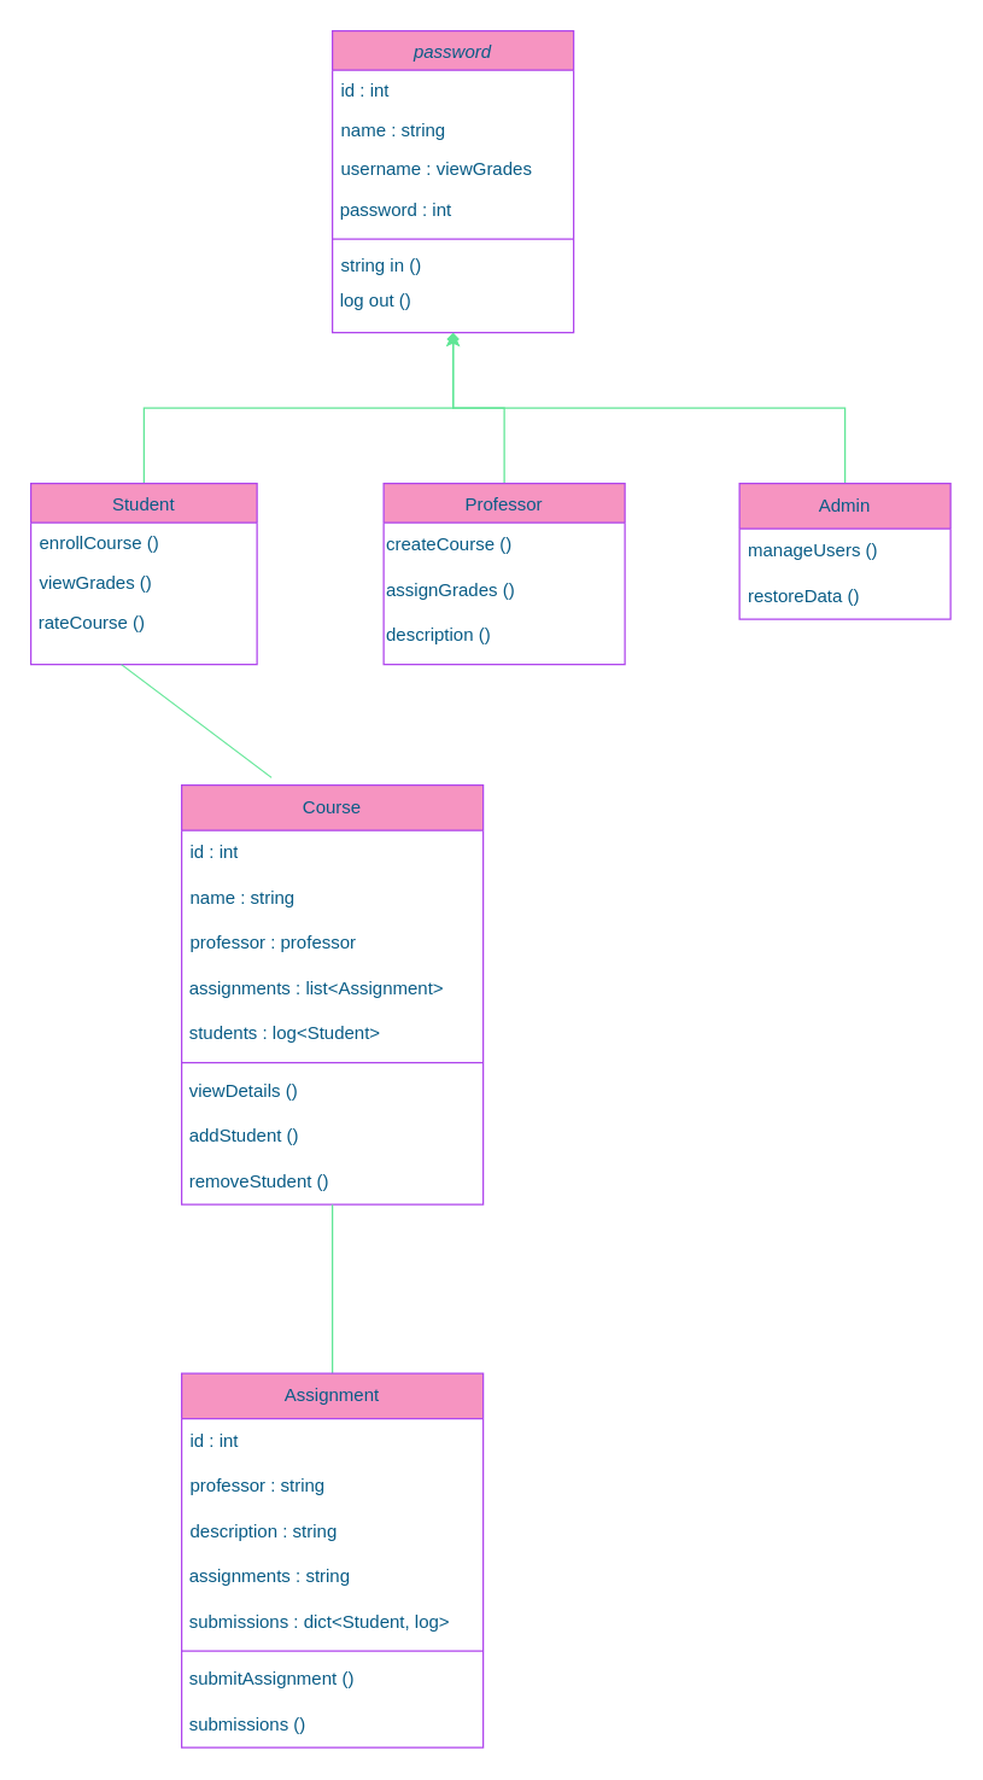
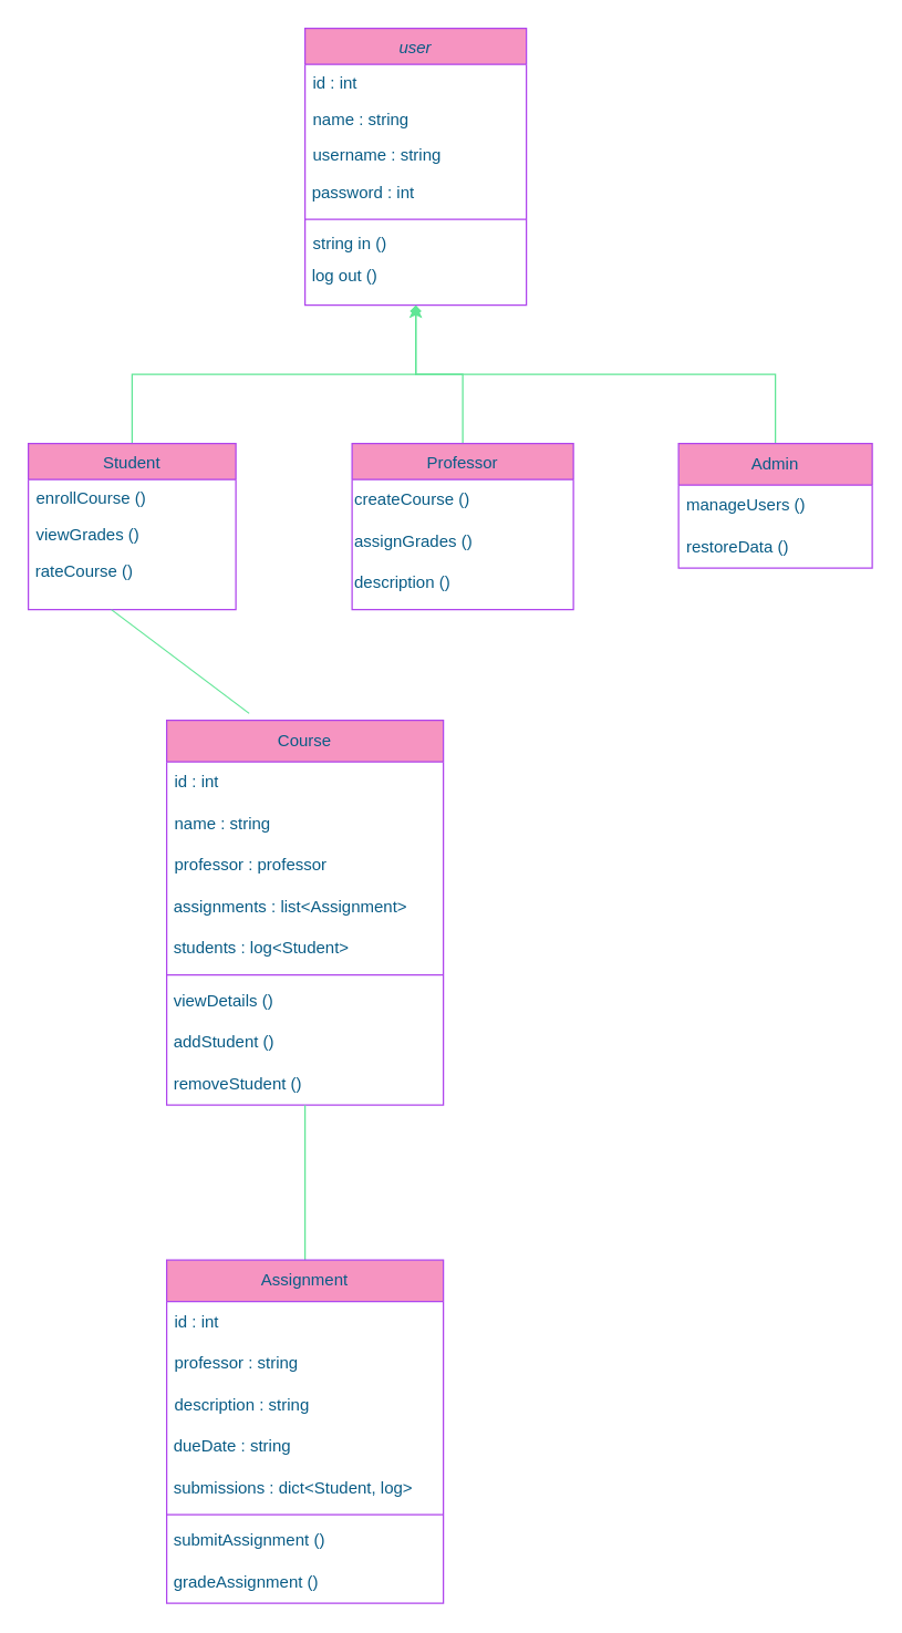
- <mxCell id="2" value="password" style="swimlane;fontStyle=2;align=center;verticalAlign=top;childLayout=stackLayout;horizontal=1;startSize=26;horizontalStack=0;resizeParent=1;resizeLast=0;collapsible=1;marginBottom=0;rounded=0;shadow=0;strokeWidth=1;labelBackgroundColor=none;fillColor=#F694C1;strokeColor=#AF45ED;fontColor=#095C86;" parent="1" vertex="1"><mxGeometry x="220" y="20" width="160" height="200" as="geometry"><mxRectangle x="230" y="140" width="160" height="26" as="alternateBounds" /></mxGeometry></mxCell>
+ <mxCell id="2" value="user" style="swimlane;fontStyle=2;align=center;verticalAlign=top;childLayout=stackLayout;horizontal=1;startSize=26;horizontalStack=0;resizeParent=1;resizeLast=0;collapsible=1;marginBottom=0;rounded=0;shadow=0;strokeWidth=1;labelBackgroundColor=none;fillColor=#F694C1;strokeColor=#AF45ED;fontColor=#095C86;" parent="1" vertex="1"><mxGeometry x="220" y="20" width="160" height="200" as="geometry"><mxRectangle x="230" y="140" width="160" height="26" as="alternateBounds" /></mxGeometry></mxCell>
- <mxCell id="5" value="username : viewGrades    " style="text;align=left;verticalAlign=top;spacingLeft=4;spacingRight=4;overflow=hidden;rotatable=0;points=[[0,0.5],[1,0.5]];portConstraint=eastwest;rounded=0;shadow=0;html=0;labelBackgroundColor=none;fontColor=#095C86;" parent="2" vertex="1"><mxGeometry y="78" width="160" height="26" as="geometry" /></mxCell>
+ <mxCell id="5" value="username : string    " style="text;align=left;verticalAlign=top;spacingLeft=4;spacingRight=4;overflow=hidden;rotatable=0;points=[[0,0.5],[1,0.5]];portConstraint=eastwest;rounded=0;shadow=0;html=0;labelBackgroundColor=none;fontColor=#095C86;" parent="2" vertex="1"><mxGeometry y="78" width="160" height="26" as="geometry" /></mxCell>
- <mxCell id="40" value="&amp;nbsp;assignments : string&amp;nbsp;" style="text;html=1;align=left;verticalAlign=middle;whiteSpace=wrap;rounded=0;fontColor=#095C86;" vertex="1" parent="36"><mxGeometry y="120" width="200" height="30" as="geometry" /></mxCell>
+ <mxCell id="40" value="&amp;nbsp;dueDate : string&amp;nbsp;" style="text;html=1;align=left;verticalAlign=middle;whiteSpace=wrap;rounded=0;fontColor=#095C86;" vertex="1" parent="36"><mxGeometry y="120" width="200" height="30" as="geometry" /></mxCell>
- <mxCell id="44" value="&amp;nbsp;submissions ()" style="text;html=1;align=left;verticalAlign=middle;whiteSpace=wrap;rounded=0;fontColor=#095C86;" vertex="1" parent="36"><mxGeometry y="218" width="200" height="30" as="geometry" /></mxCell>
+ <mxCell id="44" value="&amp;nbsp;gradeAssignment ()" style="text;html=1;align=left;verticalAlign=middle;whiteSpace=wrap;rounded=0;fontColor=#095C86;" vertex="1" parent="36"><mxGeometry y="218" width="200" height="30" as="geometry" /></mxCell>
